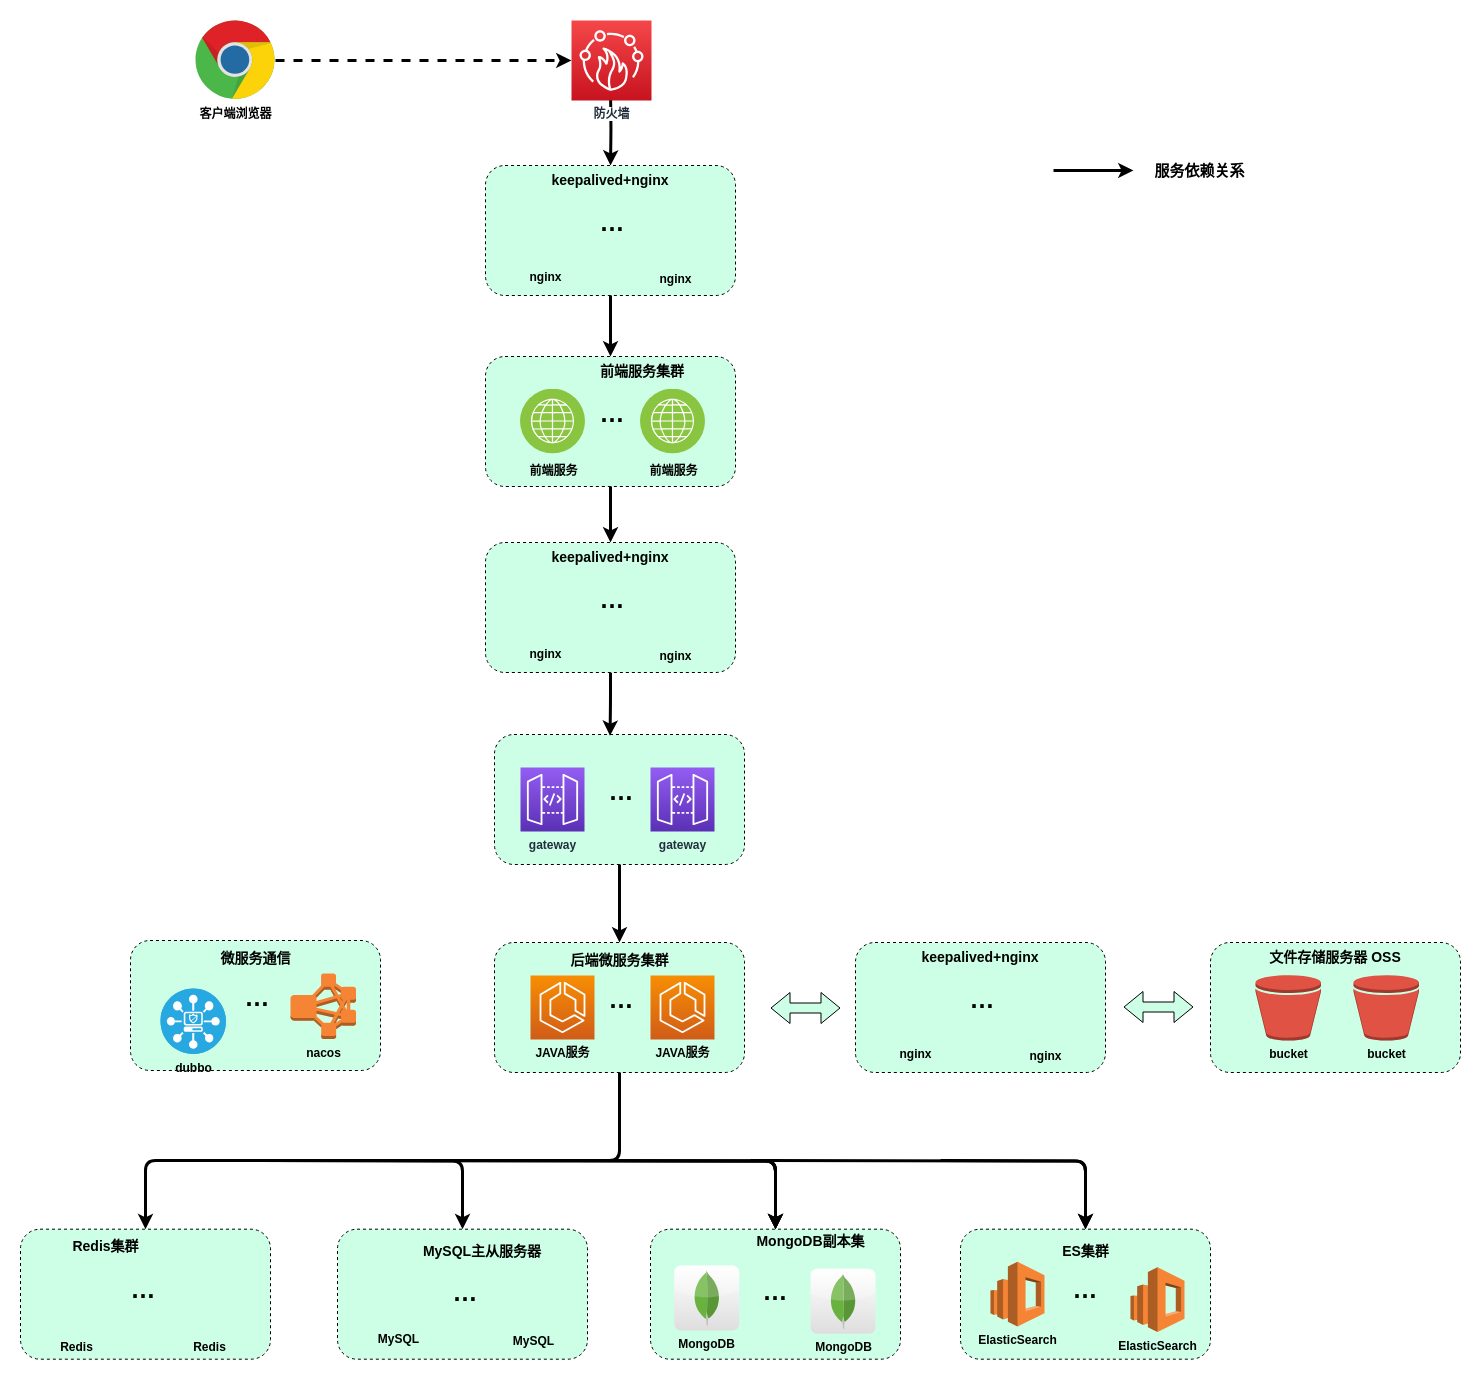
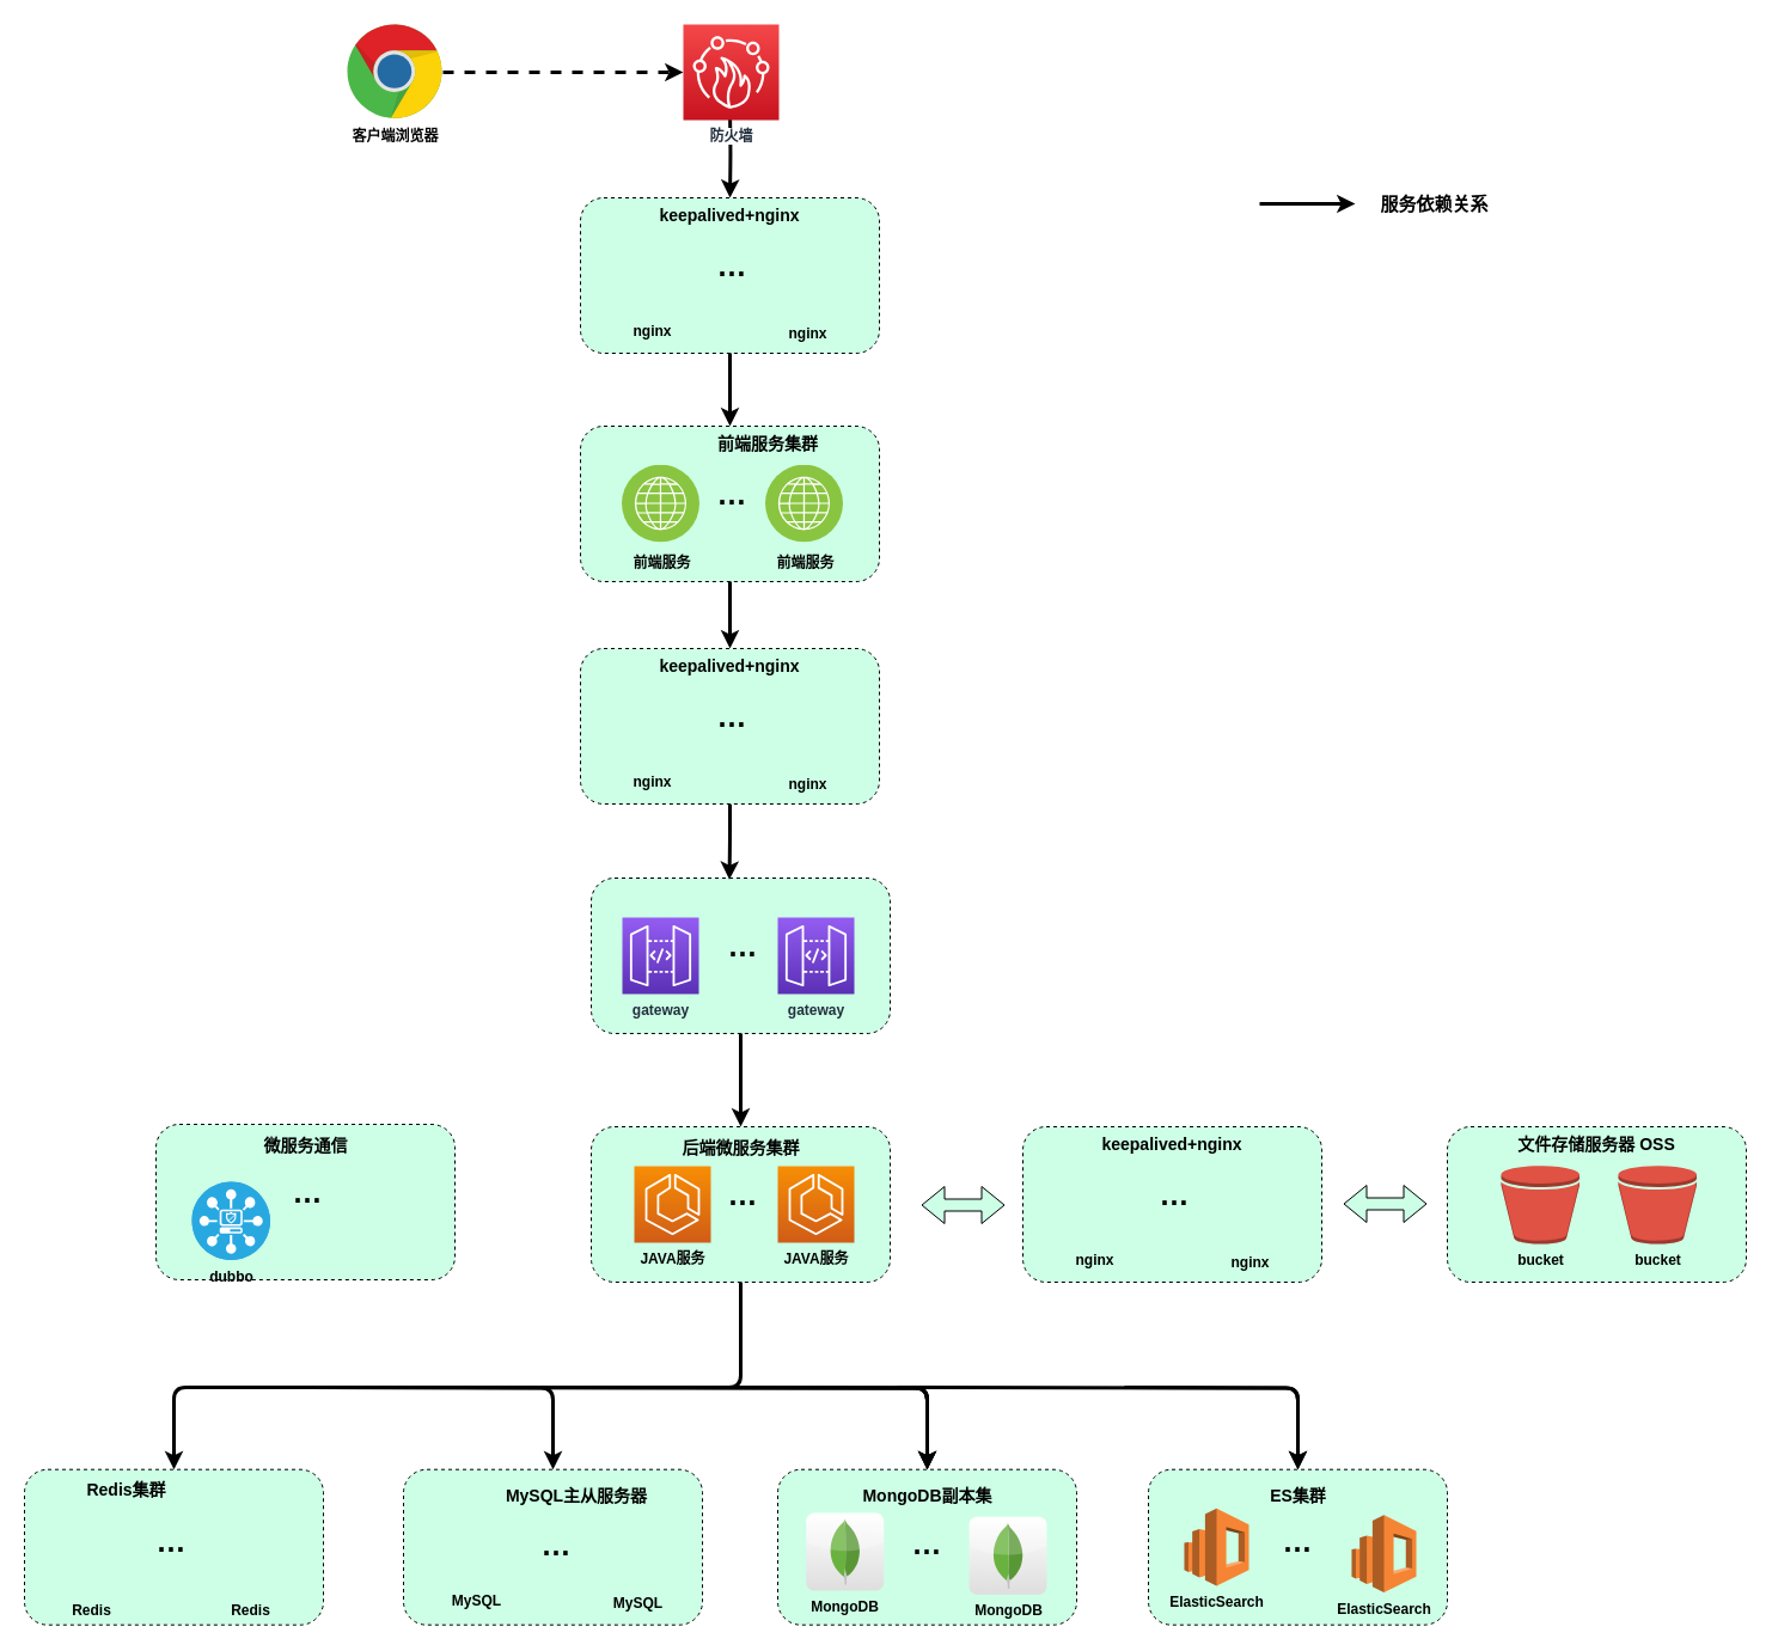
- <mxCell id="8" value="&lt;b&gt;客户端浏览器&lt;/b&gt;" style="dashed=0;outlineConnect=0;html=1;align=center;labelPosition=center;verticalLabelPosition=bottom;verticalAlign=top;shape=mxgraph.weblogos.chrome" vertex="1" parent="1"><mxGeometry x="195" y="20" width="80" height="80" as="geometry" /></mxCell>
+ <mxCell id="8" value="&lt;b&gt;客户端浏览器&lt;/b&gt;" style="dashed=0;outlineConnect=0;html=1;align=center;labelPosition=center;verticalLabelPosition=bottom;verticalAlign=top;shape=mxgraph.weblogos.chrome" vertex="1" parent="1"><mxGeometry x="290" y="20" width="80" height="80" as="geometry" /></mxCell>
- <mxCell id="76" value="&lt;b&gt;nacos&lt;/b&gt;" style="outlineConnect=0;dashed=0;verticalLabelPosition=bottom;verticalAlign=top;align=center;html=1;shape=mxgraph.aws3.emr_cluster;fillColor=#F58534;gradientColor=none;labelBackgroundColor=none;fontSize=12;" vertex="1" parent="71"><mxGeometry x="160" y="33" width="65.5" height="65.5" as="geometry" /></mxCell>
- <mxCell id="81" value="&lt;span style=&quot;font-size: 14px&quot;&gt;&lt;b&gt;MongoDB副本集&lt;/b&gt;&lt;/span&gt;" style="text;html=1;strokeColor=none;fillColor=none;align=center;verticalAlign=middle;whiteSpace=wrap;rounded=0;" vertex="1" parent="1"><mxGeometry x="752.5" y="1231.3" width="115" height="20" as="geometry" /></mxCell>
+ <mxCell id="81" value="&lt;span style=&quot;font-size: 14px&quot;&gt;&lt;b&gt;MongoDB副本集&lt;/b&gt;&lt;/span&gt;" style="text;html=1;strokeColor=none;fillColor=none;align=center;verticalAlign=middle;whiteSpace=wrap;rounded=0;" vertex="1" parent="1"><mxGeometry x="717.5" y="1241.3" width="115" height="20" as="geometry" /></mxCell>
